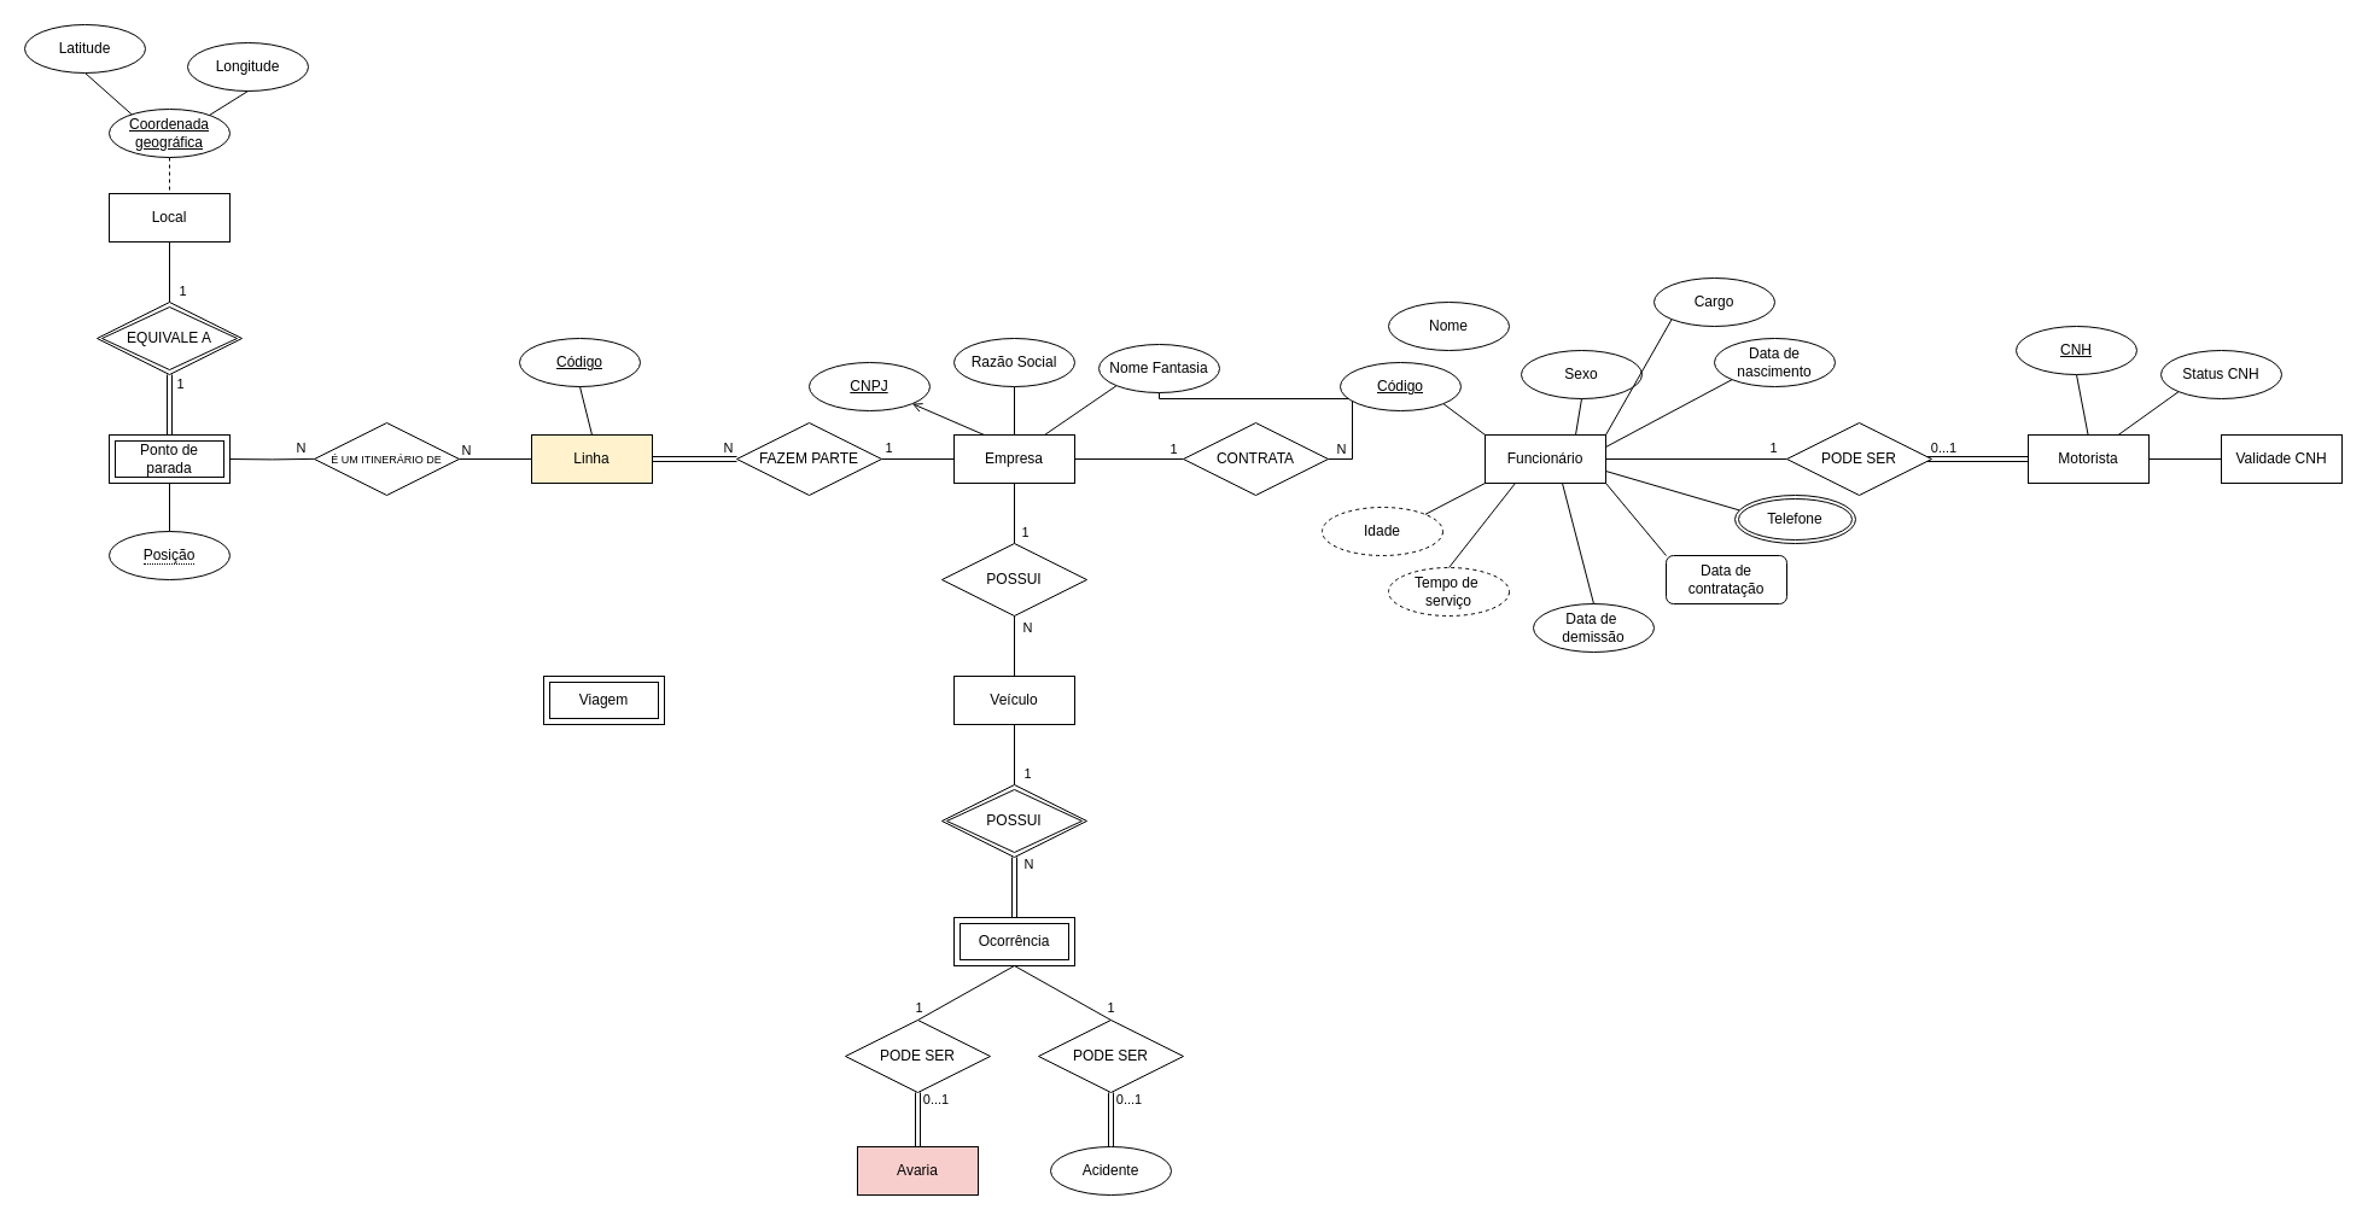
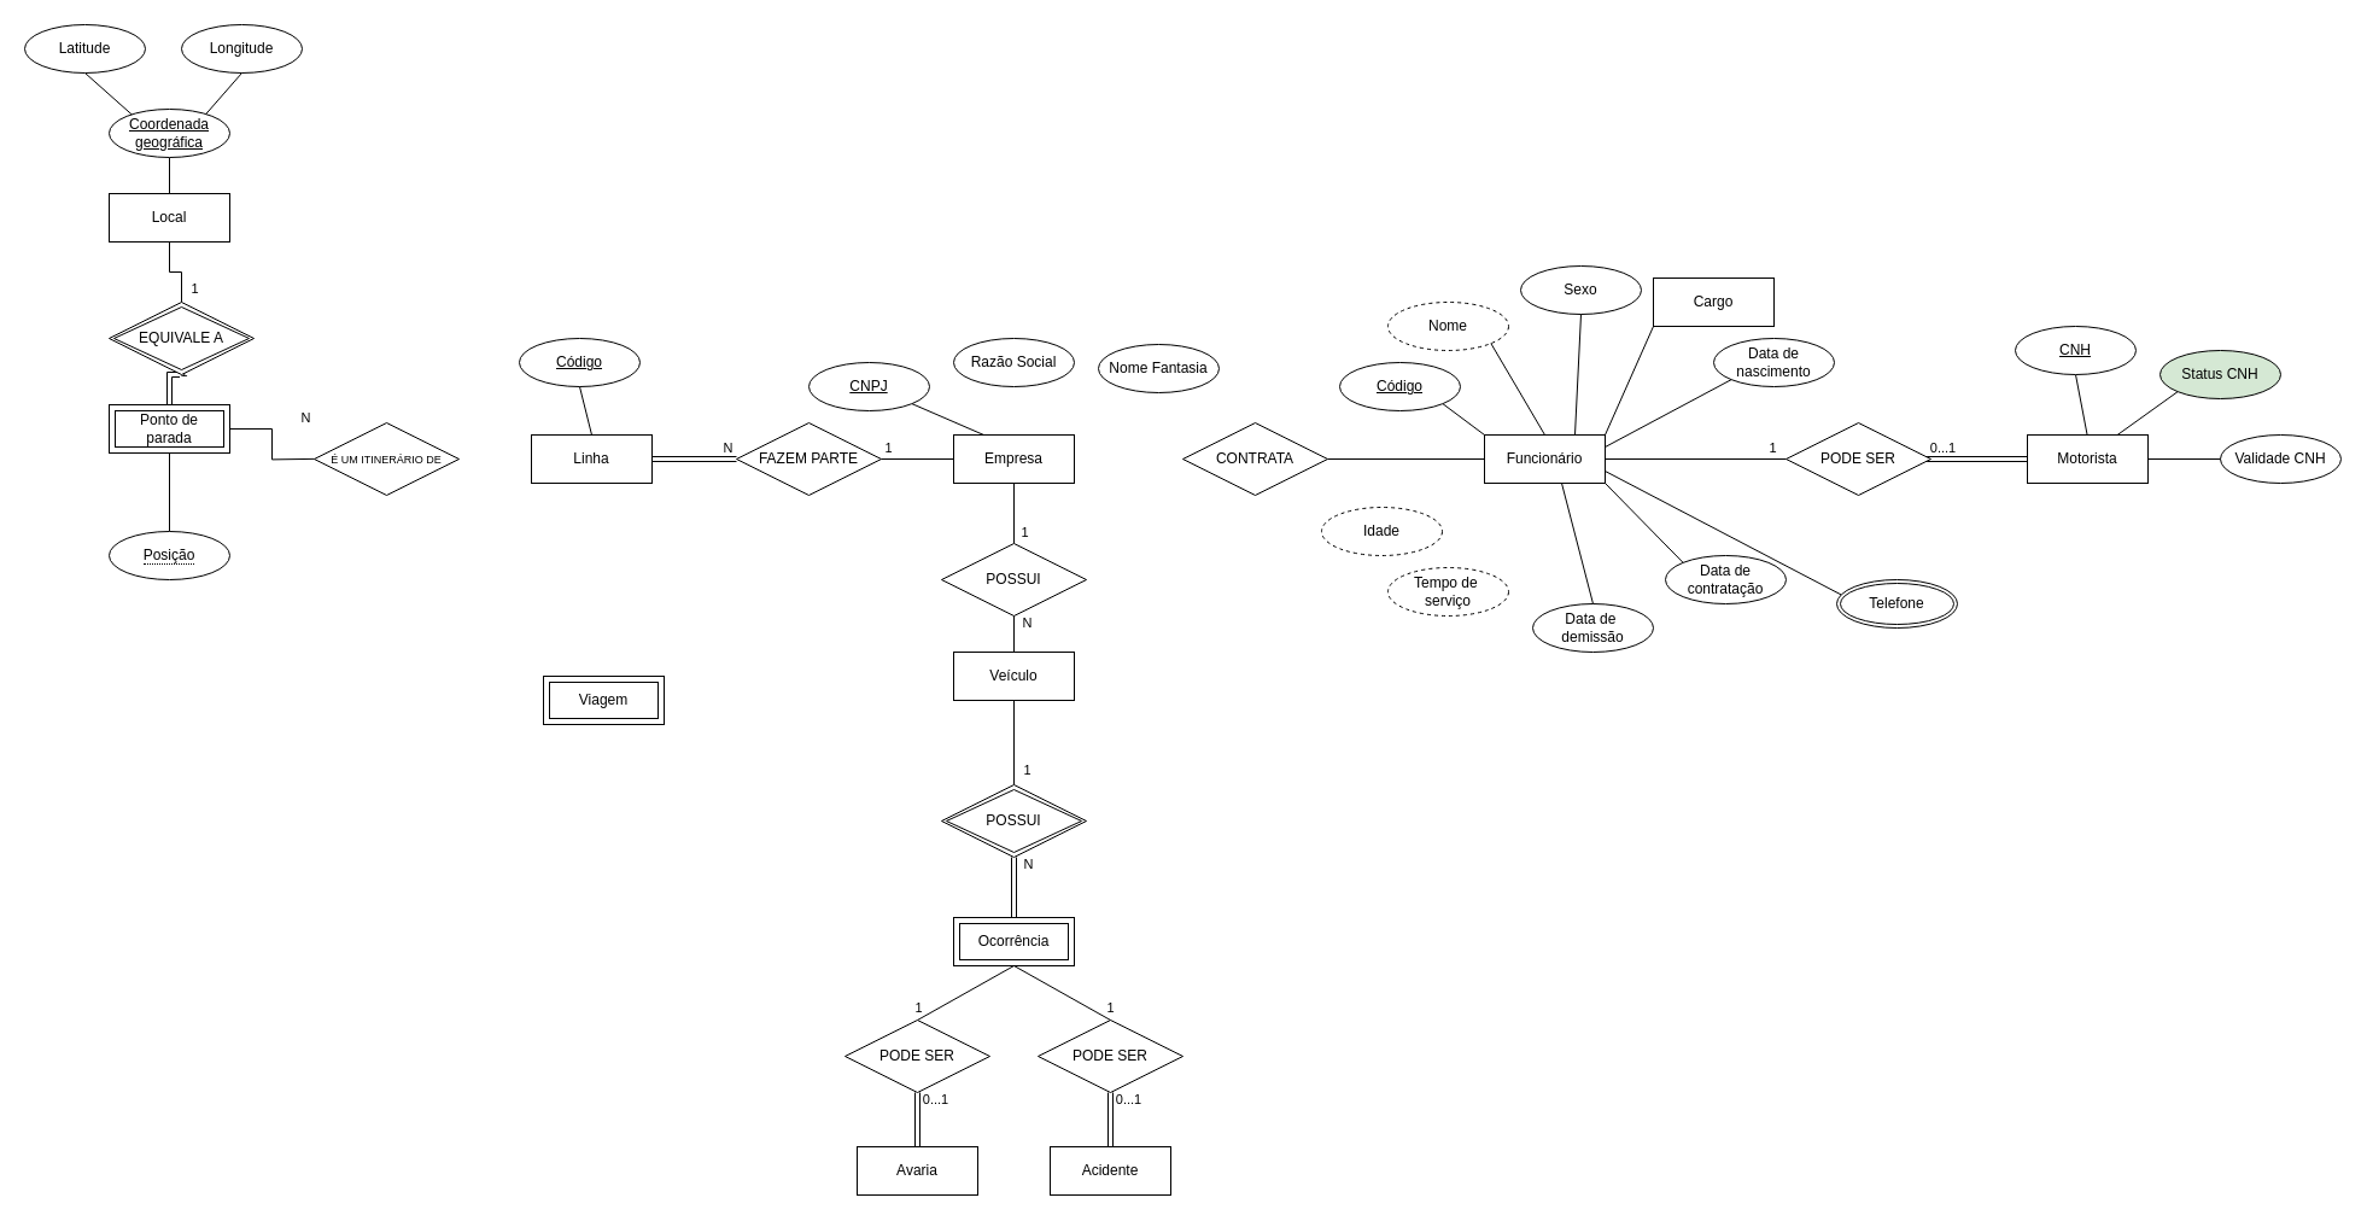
- <mxCell id="78" value="&lt;span&gt;Longitude&lt;/span&gt;" style="ellipse;whiteSpace=wrap;html=1;align=center;fontStyle=0" parent="1" vertex="1"><mxGeometry x="155" y="35" width="100" height="40" as="geometry" /></mxCell>
+ <mxCell id="78" value="&lt;span&gt;Longitude&lt;/span&gt;" style="ellipse;whiteSpace=wrap;html=1;align=center;fontStyle=0" parent="1" vertex="1"><mxGeometry x="150" y="20" width="100" height="40" as="geometry" /></mxCell>
- <mxCell id="98" style="edgeStyle=orthogonalEdgeStyle;rounded=0;orthogonalLoop=1;jettySize=auto;html=1;exitX=0.5;exitY=1;exitDx=0;exitDy=0;entryX=0.5;entryY=0;entryDx=0;entryDy=0;endArrow=none;endFill=0;dashed=1;" edge="1" parent="1" source="99" target="17"><mxGeometry relative="1" as="geometry" /></mxCell>
+ <mxCell id="98" style="edgeStyle=orthogonalEdgeStyle;rounded=0;orthogonalLoop=1;jettySize=auto;html=1;exitX=0.5;exitY=1;exitDx=0;exitDy=0;entryX=0.5;entryY=0;entryDx=0;entryDy=0;endArrow=none;endFill=0;" edge="1" parent="1" source="99" target="17"><mxGeometry relative="1" as="geometry" /></mxCell>
- <mxCell id="38" value="Cargo" style="ellipse;whiteSpace=wrap;html=1;align=center;" parent="1" vertex="1"><mxGeometry x="1370" y="230" width="100" height="40" as="geometry" /></mxCell>
+ <mxCell id="38" value="Cargo" style="whiteSpace=wrap;html=1;align=center;rounded=0;" parent="1" vertex="1"><mxGeometry x="1370" y="230" width="100" height="40" as="geometry" /></mxCell>
- <mxCell id="31" value="Nome" style="ellipse;whiteSpace=wrap;html=1;align=center;" parent="1" vertex="1"><mxGeometry x="1150" y="250" width="100" height="40" as="geometry" /></mxCell>
+ <mxCell id="31" value="Nome" style="ellipse;whiteSpace=wrap;html=1;align=center;dashed=1;" parent="1" vertex="1"><mxGeometry x="1150" y="250" width="100" height="40" as="geometry" /></mxCell>
- <mxCell id="75" value="EQUIVALE A" style="shape=rhombus;double=1;perimeter=rhombusPerimeter;whiteSpace=wrap;html=1;align=center;" parent="1" vertex="1"><mxGeometry x="80" y="250" width="120" height="60" as="geometry" /></mxCell>
+ <mxCell id="75" value="EQUIVALE A" style="shape=rhombus;double=1;perimeter=rhombusPerimeter;whiteSpace=wrap;html=1;align=center;" parent="1" vertex="1"><mxGeometry x="90" y="250" width="120" height="60" as="geometry" /></mxCell>
- <mxCell id="37" value="Sexo" style="ellipse;whiteSpace=wrap;html=1;align=center;" parent="1" vertex="1"><mxGeometry x="1260" y="290" width="100" height="40" as="geometry" /></mxCell>
+ <mxCell id="37" value="Sexo" style="ellipse;whiteSpace=wrap;html=1;align=center;" parent="1" vertex="1"><mxGeometry x="1260" y="220" width="100" height="40" as="geometry" /></mxCell>
- <mxCell id="50" value="Status CNH" style="ellipse;whiteSpace=wrap;html=1;align=center;" parent="1" vertex="1"><mxGeometry x="1790" y="290" width="100" height="40" as="geometry" /></mxCell>
+ <mxCell id="50" value="Status CNH" style="ellipse;whiteSpace=wrap;html=1;align=center;fillColor=#d5e8d4;" parent="1" vertex="1"><mxGeometry x="1790" y="290" width="100" height="40" as="geometry" /></mxCell>
+ <mxCell id="39" style="rounded=0;orthogonalLoop=1;jettySize=auto;html=1;exitX=0.5;exitY=0;exitDx=0;exitDy=0;entryX=1;entryY=1;entryDx=0;entryDy=0;endArrow=none;endFill=0;" parent="1" source="12" target="31" edge="1"><mxGeometry relative="1" as="geometry"><mxPoint x="1265" y="370" as="sourcePoint" /><mxPoint x="1205" y="314" as="targetPoint" /></mxGeometry></mxCell>
- <mxCell id="25" style="edgeStyle=orthogonalEdgeStyle;rounded=0;orthogonalLoop=1;jettySize=auto;html=1;exitX=1;exitY=0.5;exitDx=0;exitDy=0;endArrow=none;endFill=0;" parent="1" source="29" target="24" edge="1"><mxGeometry relative="1" as="geometry" /></mxCell>
+ <mxCell id="25" style="edgeStyle=orthogonalEdgeStyle;rounded=0;orthogonalLoop=1;jettySize=auto;html=1;exitX=1;exitY=0.5;exitDx=0;exitDy=0;entryX=0;entryY=0.5;entryDx=0;entryDy=0;endArrow=none;endFill=0;" parent="1" source="29" target="12" edge="1"><mxGeometry relative="1" as="geometry" /></mxCell>
- <mxCell id="2" style="rounded=0;orthogonalLoop=1;jettySize=auto;html=1;exitX=0.25;exitY=0;exitDx=0;exitDy=0;entryX=1;entryY=1;entryDx=0;entryDy=0;endArrow=open;endFill=0;" parent="1" source="7" target="22" edge="1"><mxGeometry relative="1" as="geometry" /></mxCell>
+ <mxCell id="2" style="rounded=0;orthogonalLoop=1;jettySize=auto;html=1;exitX=0.25;exitY=0;exitDx=0;exitDy=0;entryX=1;entryY=1;entryDx=0;entryDy=0;endArrow=none;endFill=0;" parent="1" source="7" target="22" edge="1"><mxGeometry relative="1" as="geometry" /></mxCell>
- <mxCell id="4" style="rounded=0;orthogonalLoop=1;jettySize=auto;html=1;exitX=0.75;exitY=0;exitDx=0;exitDy=0;entryX=0;entryY=1;entryDx=0;entryDy=0;endArrow=none;endFill=0;" parent="1" source="7" target="24" edge="1"><mxGeometry relative="1" as="geometry" /></mxCell>
- <mxCell id="3" style="edgeStyle=orthogonalEdgeStyle;rounded=0;orthogonalLoop=1;jettySize=auto;html=1;exitX=0.5;exitY=0;exitDx=0;exitDy=0;entryX=0.5;entryY=1;entryDx=0;entryDy=0;endArrow=none;endFill=0;" parent="1" source="7" target="23" edge="1"><mxGeometry relative="1" as="geometry" /></mxCell>
- <mxCell id="70" value="Ponto de parada" style="shape=ext;margin=3;double=1;whiteSpace=wrap;html=1;align=center;" parent="1" vertex="1"><mxGeometry x="90" y="360" width="100" height="40" as="geometry" /></mxCell>
+ <mxCell id="70" value="Ponto de parada" style="shape=ext;margin=3;double=1;whiteSpace=wrap;html=1;align=center;" parent="1" vertex="1"><mxGeometry x="90" y="335" width="100" height="40" as="geometry" /></mxCell>
- <mxCell id="87" style="edgeStyle=orthogonalEdgeStyle;rounded=0;orthogonalLoop=1;jettySize=auto;html=1;exitX=1;exitY=0.5;exitDx=0;exitDy=0;entryX=0;entryY=0.5;entryDx=0;entryDy=0;endArrow=none;endFill=0;" parent="1" source="66" target="14" edge="1"><mxGeometry relative="1" as="geometry"><mxPoint x="380" y="380" as="sourcePoint" /><mxPoint x="280" y="390" as="targetPoint" /></mxGeometry></mxCell>
- <mxCell id="88" value="N" style="edgeLabel;html=1;align=center;verticalAlign=middle;resizable=0;points=[];" parent="87" vertex="1" connectable="0"><mxGeometry x="-0.683" y="-1" relative="1" as="geometry"><mxPoint x="-5" y="-9" as="offset" /></mxGeometry></mxCell>
- <mxCell id="14" value="Linha" style="whiteSpace=wrap;html=1;align=center;fillColor=#fff2cc;" parent="1" vertex="1"><mxGeometry x="440" y="360" width="100" height="40" as="geometry" /></mxCell>
+ <mxCell id="14" value="Linha" style="whiteSpace=wrap;html=1;align=center;" parent="1" vertex="1"><mxGeometry x="440" y="360" width="100" height="40" as="geometry" /></mxCell>
- <mxCell id="26" style="edgeStyle=orthogonalEdgeStyle;rounded=0;orthogonalLoop=1;jettySize=auto;html=1;exitX=0;exitY=0.5;exitDx=0;exitDy=0;entryX=1;entryY=0.5;entryDx=0;entryDy=0;endArrow=none;endFill=0;" parent="1" source="29" target="7" edge="1"><mxGeometry relative="1" as="geometry" /></mxCell>
- <mxCell id="27" value="1" style="edgeLabel;html=1;align=center;verticalAlign=middle;resizable=0;points=[];" parent="26" vertex="1" connectable="0"><mxGeometry x="0.86" y="1" relative="1" as="geometry"><mxPoint x="75" y="-10" as="offset" /></mxGeometry></mxCell>
- <mxCell id="28" value="N" style="edgeLabel;html=1;align=center;verticalAlign=middle;resizable=0;points=[];" parent="26" vertex="1" connectable="0"><mxGeometry x="0.86" y="1" relative="1" as="geometry"><mxPoint x="214" y="-10" as="offset" /></mxGeometry></mxCell>
- <mxCell id="51" value="Validade CNH" style="whiteSpace=wrap;html=1;align=center;rounded=0;" parent="1" vertex="1"><mxGeometry x="1840" y="360" width="100" height="40" as="geometry" /></mxCell>
+ <mxCell id="51" value="Validade CNH" style="ellipse;whiteSpace=wrap;html=1;align=center;" parent="1" vertex="1"><mxGeometry x="1840" y="360" width="100" height="40" as="geometry" /></mxCell>
- <mxCell id="46" style="rounded=0;orthogonalLoop=1;jettySize=auto;html=1;exitX=0;exitY=1;exitDx=0;exitDy=0;entryX=1;entryY=0;entryDx=0;entryDy=0;endArrow=none;endFill=0;" parent="1" source="12" target="35" edge="1"><mxGeometry relative="1" as="geometry"><mxPoint x="1315" y="410" as="sourcePoint" /><mxPoint x="1290" y="470" as="targetPoint" /></mxGeometry></mxCell>
- <mxCell id="55" value="Telefone" style="ellipse;shape=doubleEllipse;margin=3;whiteSpace=wrap;html=1;align=center;" parent="1" vertex="1"><mxGeometry x="1437" y="410" width="100" height="40" as="geometry" /></mxCell>
+ <mxCell id="55" value="Telefone" style="ellipse;shape=doubleEllipse;margin=3;whiteSpace=wrap;html=1;align=center;" parent="1" vertex="1"><mxGeometry x="1522" y="480" width="100" height="40" as="geometry" /></mxCell>
- <mxCell id="45" style="rounded=0;orthogonalLoop=1;jettySize=auto;html=1;exitX=0.25;exitY=1;exitDx=0;exitDy=0;entryX=0.5;entryY=0;entryDx=0;entryDy=0;endArrow=none;endFill=0;" parent="1" source="12" target="36" edge="1"><mxGeometry relative="1" as="geometry"><mxPoint x="1340" y="410" as="sourcePoint" /><mxPoint x="1400" y="460" as="targetPoint" /></mxGeometry></mxCell>
- <mxCell id="33" value="Data de contratação" style="whiteSpace=wrap;html=1;align=center;rounded=1;" parent="1" vertex="1"><mxGeometry x="1380" y="460" width="100" height="40" as="geometry" /></mxCell>
+ <mxCell id="33" value="Data de contratação" style="ellipse;whiteSpace=wrap;html=1;align=center;" parent="1" vertex="1"><mxGeometry x="1380" y="460" width="100" height="40" as="geometry" /></mxCell>
- <mxCell id="13" value="Veículo" style="whiteSpace=wrap;html=1;align=center;" parent="1" vertex="1"><mxGeometry x="790" y="560" width="100" height="40" as="geometry" /></mxCell>
+ <mxCell id="13" value="Veículo" style="whiteSpace=wrap;html=1;align=center;" parent="1" vertex="1"><mxGeometry x="790" y="540" width="100" height="40" as="geometry" /></mxCell>
- <mxCell id="15" value="Avaria" style="whiteSpace=wrap;html=1;align=center;fillColor=#f8cecc;" parent="1" vertex="1"><mxGeometry x="710" y="950" width="100" height="40" as="geometry" /></mxCell>
+ <mxCell id="15" value="Avaria" style="whiteSpace=wrap;html=1;align=center;" parent="1" vertex="1"><mxGeometry x="710" y="950" width="100" height="40" as="geometry" /></mxCell>
- <mxCell id="21" value="Acidente" style="ellipse;whiteSpace=wrap;html=1;align=center;" parent="1" vertex="1"><mxGeometry x="870" y="950" width="100" height="40" as="geometry" /></mxCell>
+ <mxCell id="21" value="Acidente" style="whiteSpace=wrap;html=1;align=center;" parent="1" vertex="1"><mxGeometry x="870" y="950" width="100" height="40" as="geometry" /></mxCell>
